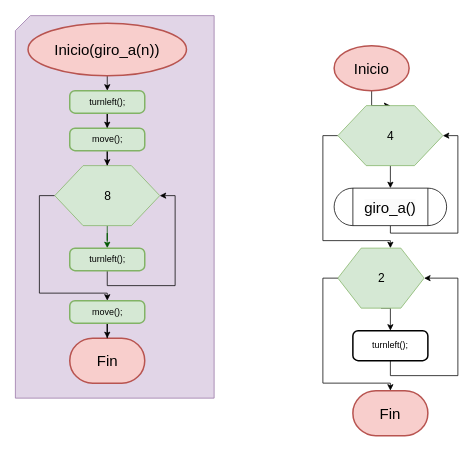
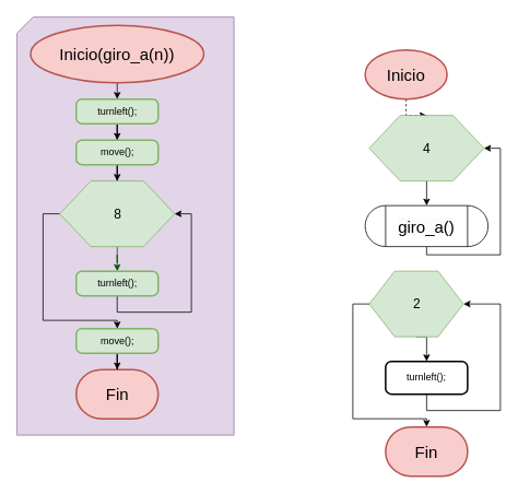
- <mxCell id="3" style="edgeStyle=orthogonalEdgeStyle;rounded=0;orthogonalLoop=1;jettySize=auto;html=1;exitX=0.5;exitY=1;exitDx=0;exitDy=0;exitPerimeter=0;" edge="1" parent="1" source="4" target="11"><mxGeometry relative="1" as="geometry" /></mxCell>
+ <mxCell id="3" style="edgeStyle=orthogonalEdgeStyle;rounded=0;orthogonalLoop=1;jettySize=auto;html=1;exitX=0.5;exitY=1;exitDx=0;exitDy=0;exitPerimeter=0;dashed=1;" edge="1" parent="1" source="4" target="11"><mxGeometry relative="1" as="geometry" /></mxCell>
- <mxCell id="10" style="edgeStyle=orthogonalEdgeStyle;rounded=0;orthogonalLoop=1;jettySize=auto;html=1;exitX=0;exitY=0.5;exitDx=0;exitDy=0;" edge="1" parent="1" source="11" target="15"><mxGeometry relative="1" as="geometry"><Array as="points"><mxPoint x="430" y="180" /><mxPoint x="430" y="320" /><mxPoint x="520" y="320" /></Array></mxGeometry></mxCell>
